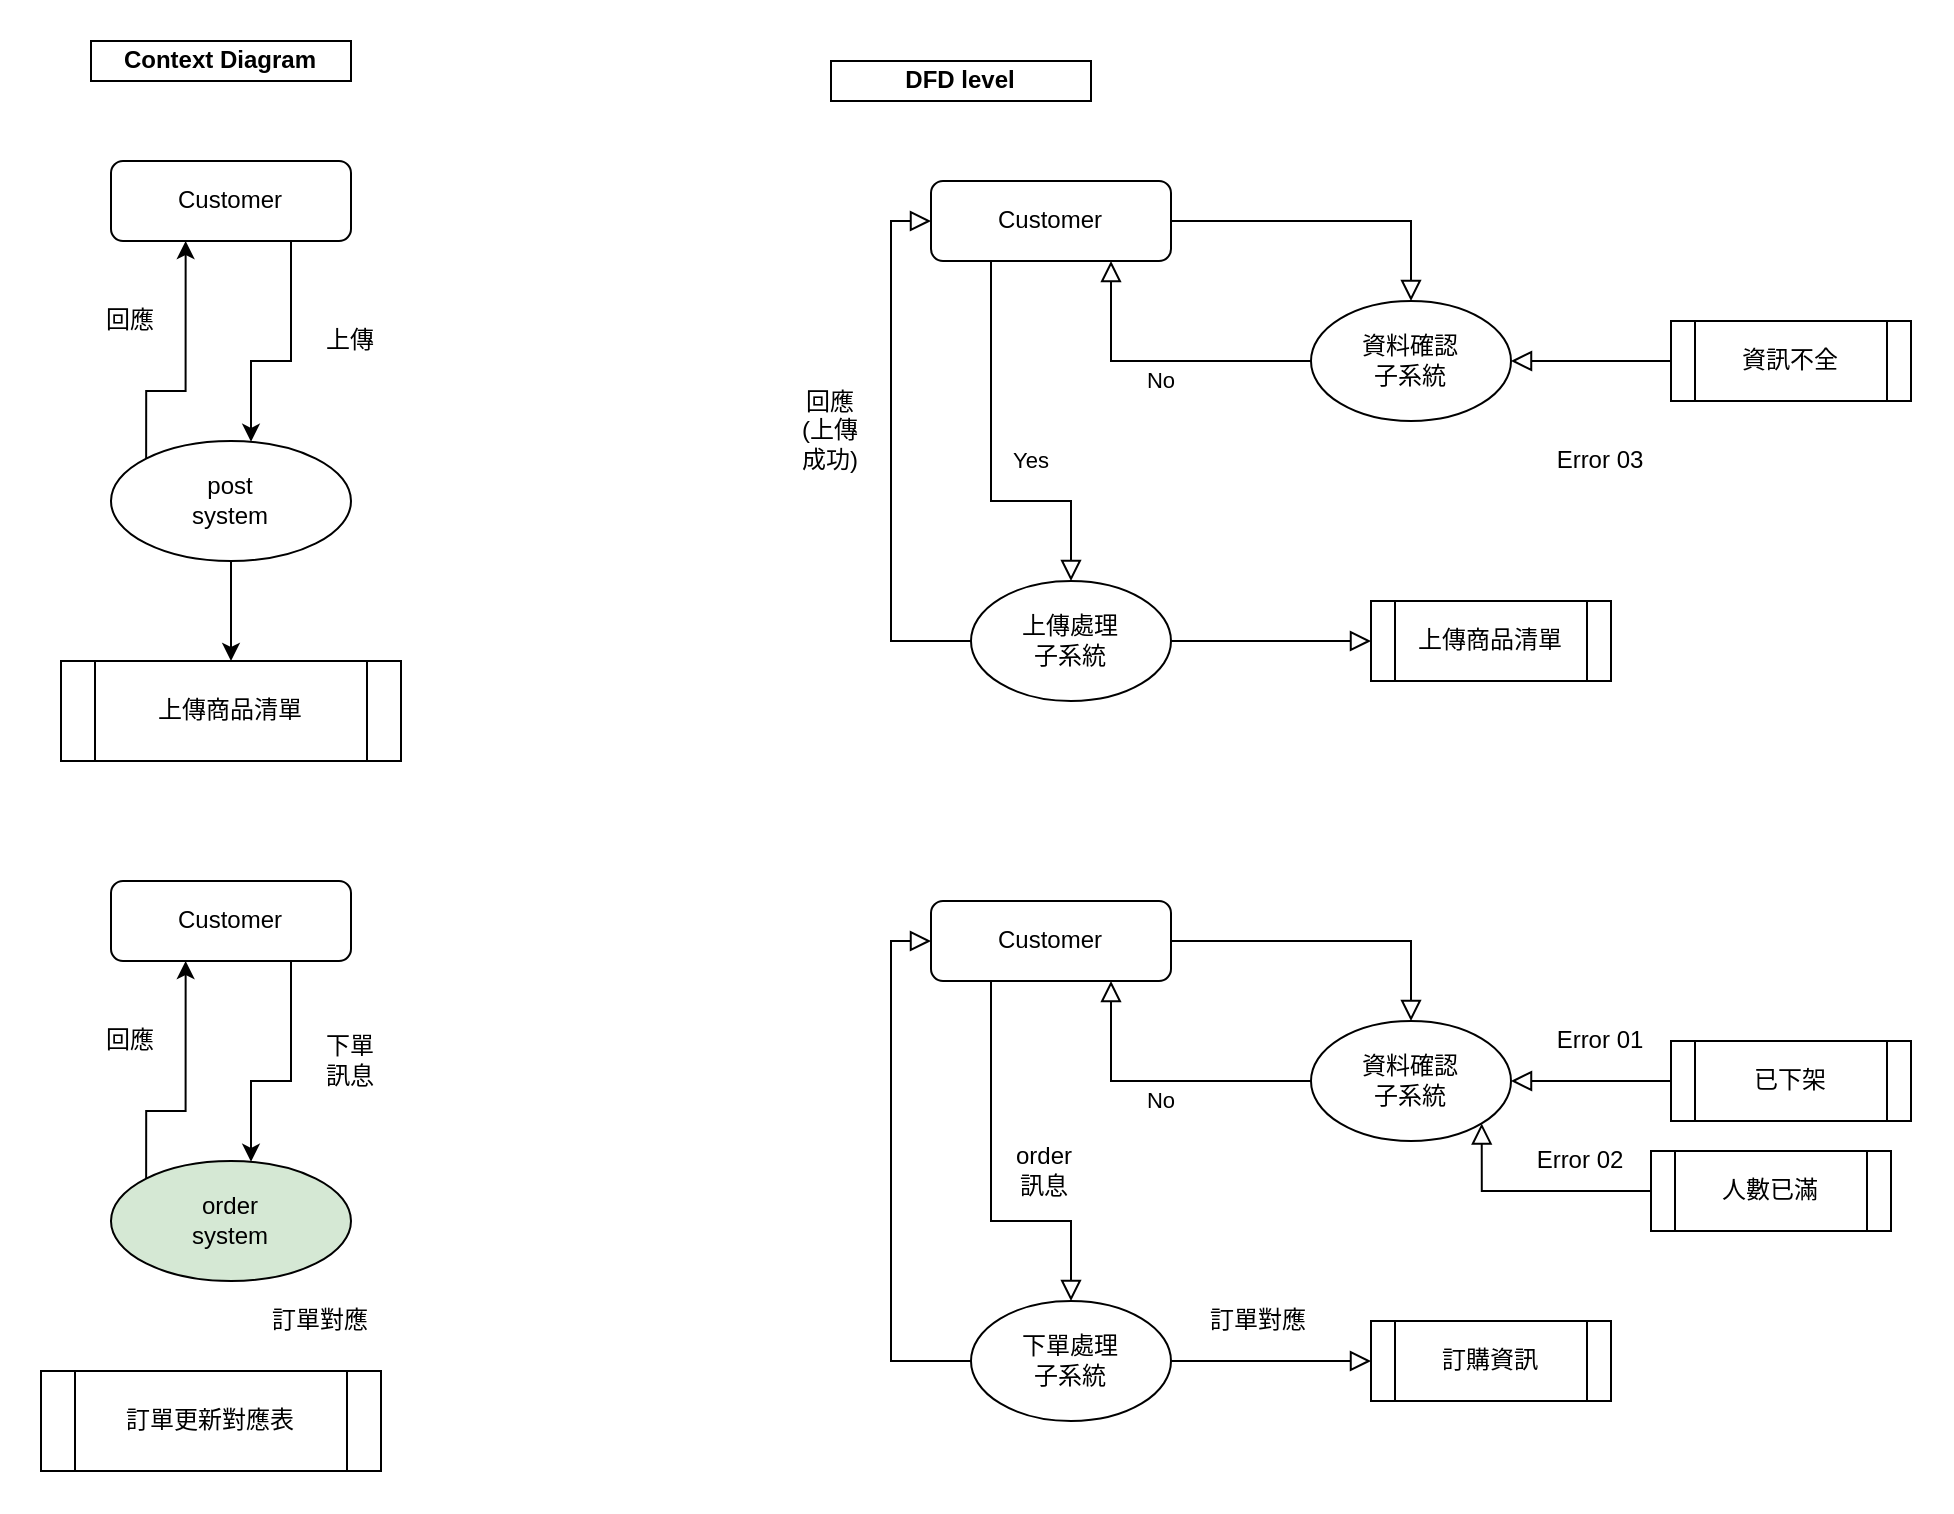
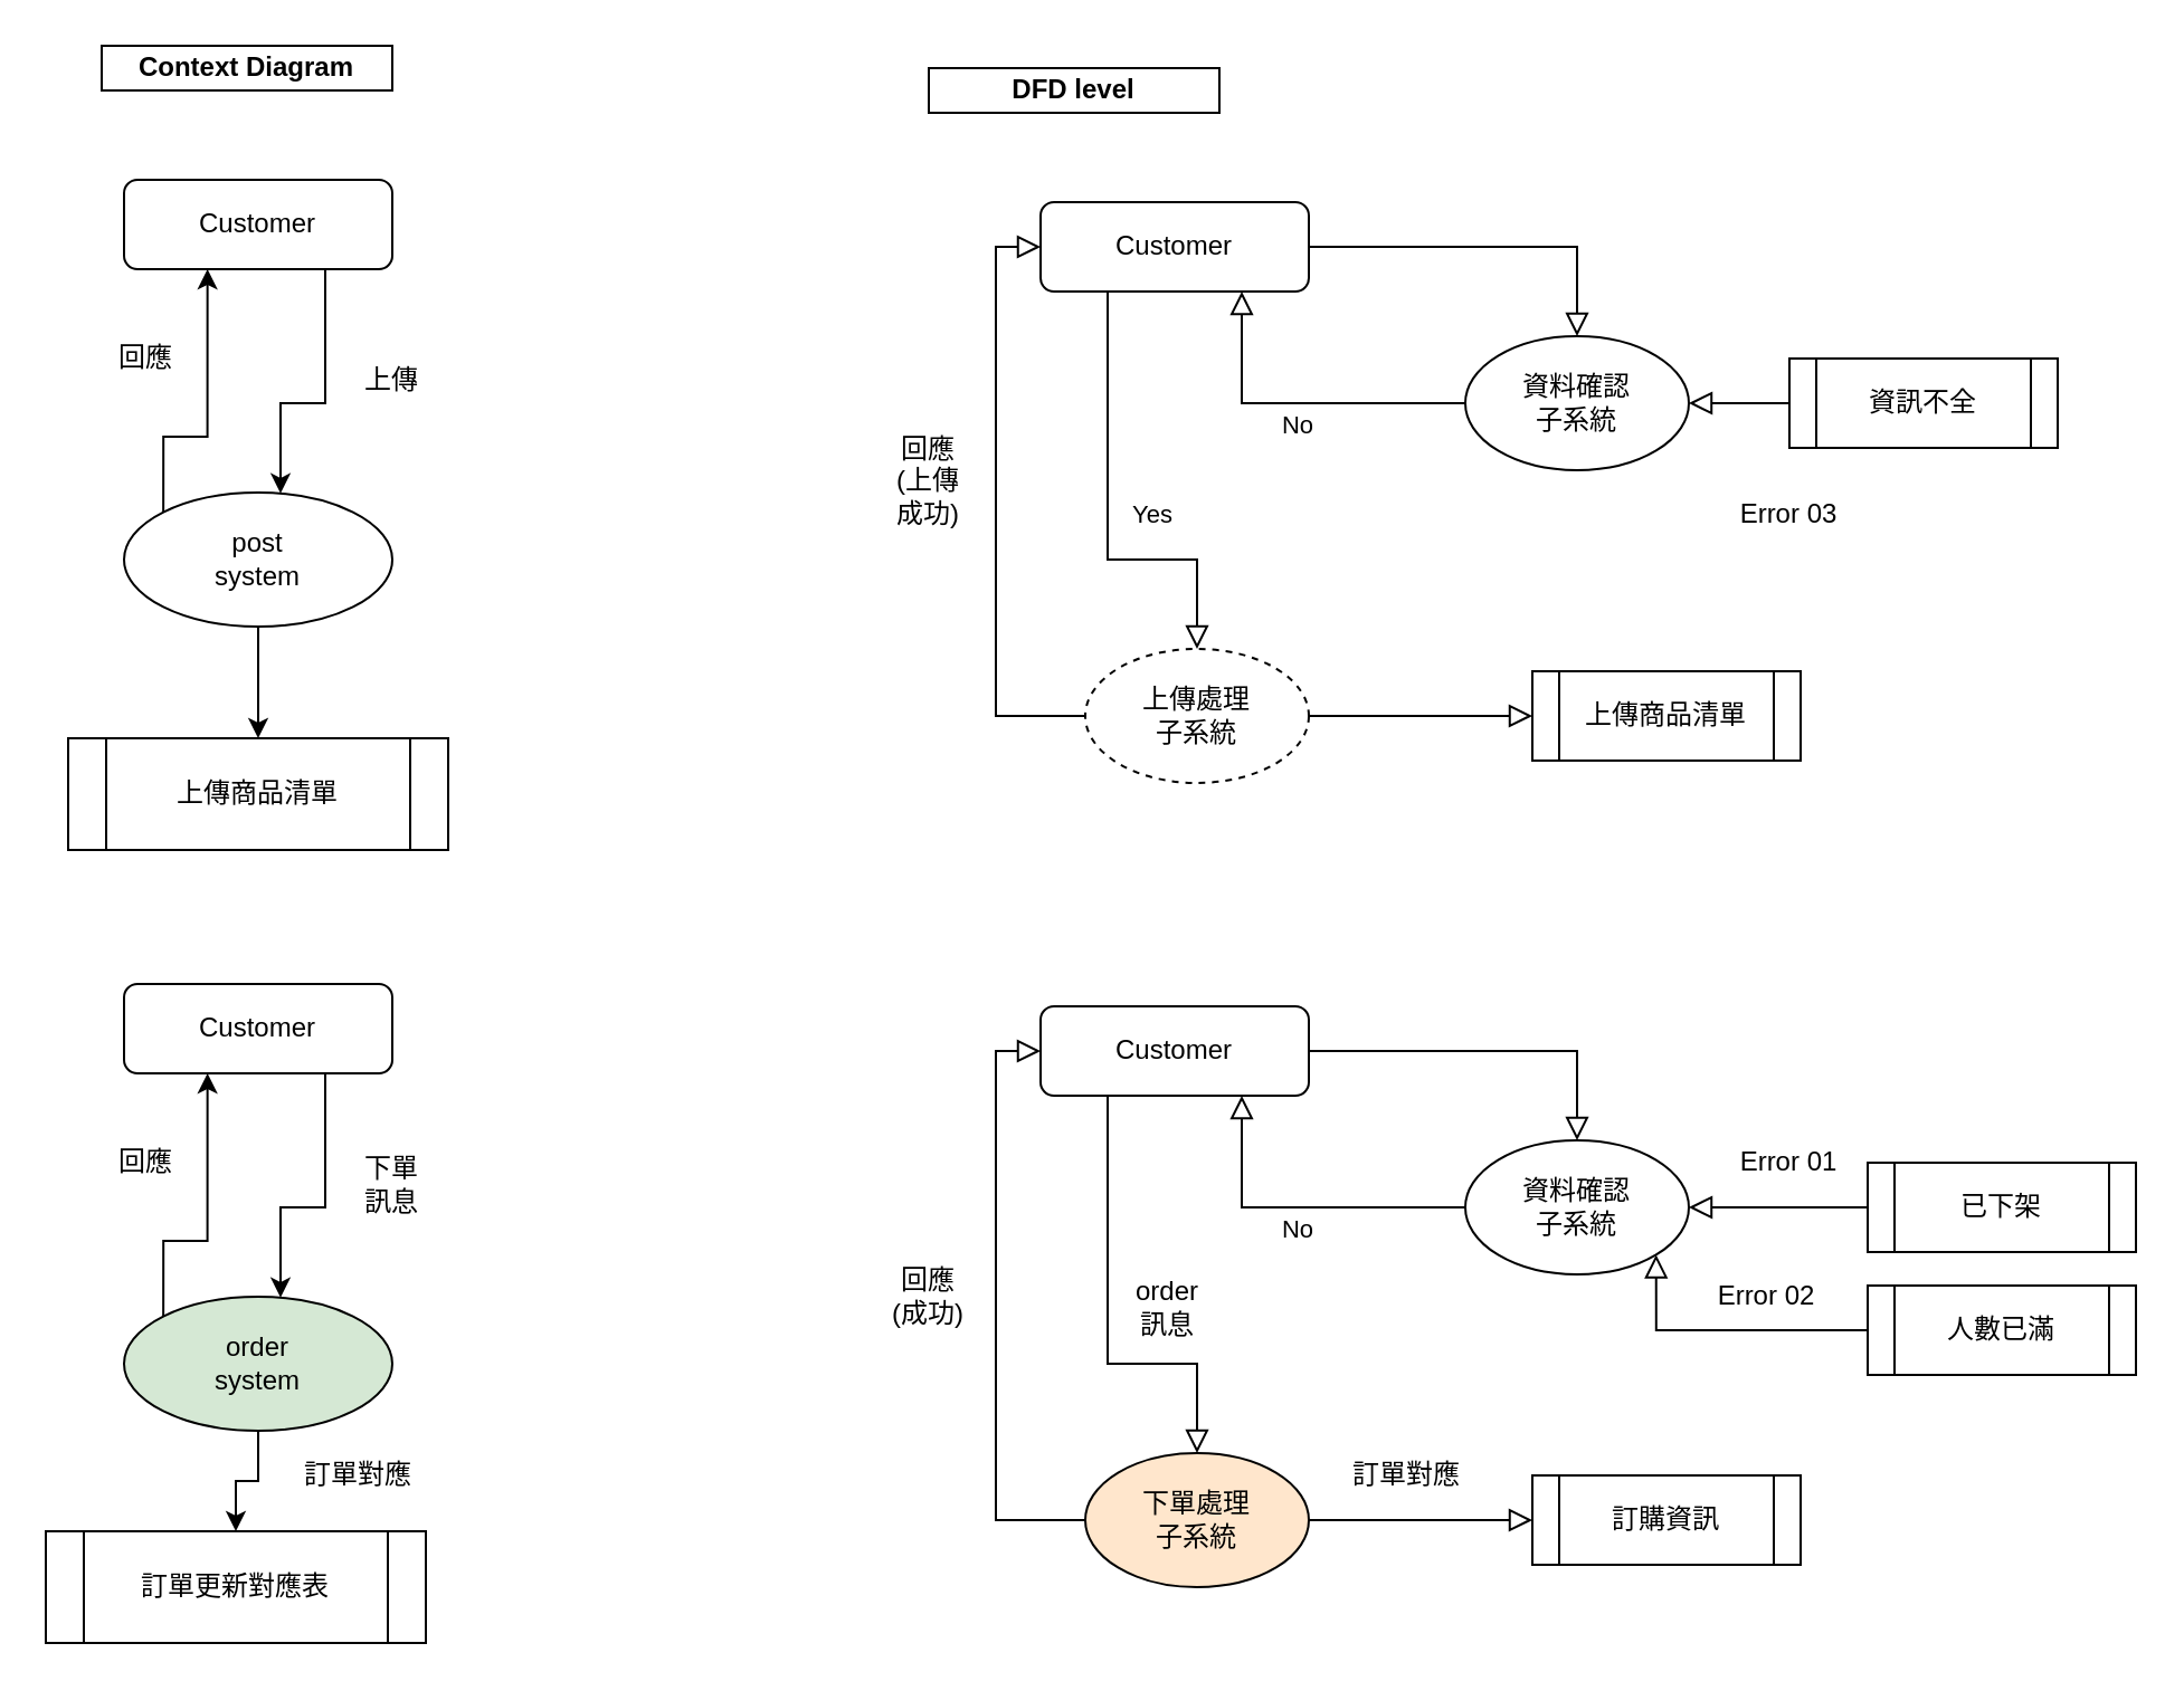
- <mxCell id="49" value="資訊不全" style="shape=process;whiteSpace=wrap;html=1;backgroundOutline=1;" vertex="1" parent="1"><mxGeometry x="835" y="160" width="120" height="40" as="geometry" /></mxCell>
+ <mxCell id="49" value="資訊不全" style="shape=process;whiteSpace=wrap;html=1;backgroundOutline=1;" vertex="1" parent="1"><mxGeometry x="800" y="160" width="120" height="40" as="geometry" /></mxCell>
- <mxCell id="8" value="上傳處理&lt;br&gt;子系統" style="ellipse;whiteSpace=wrap;html=1;" vertex="1" parent="1"><mxGeometry x="485" y="290" width="100" height="60" as="geometry" /></mxCell>
+ <mxCell id="8" value="上傳處理&lt;br&gt;子系統" style="ellipse;whiteSpace=wrap;html=1;dashed=1;" vertex="1" parent="1"><mxGeometry x="485" y="290" width="100" height="60" as="geometry" /></mxCell>
+ <mxCell id="38" value="回應&lt;br&gt;(成功)" style="text;html=1;strokeColor=none;fillColor=none;align=center;verticalAlign=middle;whiteSpace=wrap;rounded=0;" vertex="1" parent="1"><mxGeometry x="395" y="570" width="40" height="20" as="geometry" /></mxCell>
- <mxCell id="44" value="人數已滿" style="shape=process;whiteSpace=wrap;html=1;backgroundOutline=1;" vertex="1" parent="1"><mxGeometry x="825" y="575" width="120" height="40" as="geometry" /></mxCell>
+ <mxCell id="44" value="人數已滿" style="shape=process;whiteSpace=wrap;html=1;backgroundOutline=1;" vertex="1" parent="1"><mxGeometry x="835" y="575" width="120" height="40" as="geometry" /></mxCell>
+ <mxCell id="33" style="edgeStyle=orthogonalEdgeStyle;rounded=0;orthogonalLoop=1;jettySize=auto;html=1;entryX=0.5;entryY=0;entryDx=0;entryDy=0;exitX=0.5;exitY=1;exitDx=0;exitDy=0;" edge="1" parent="1" source="29" target="31"><mxGeometry relative="1" as="geometry"><mxPoint x="175" y="690" as="sourcePoint" /><mxPoint x="115" y="740" as="targetPoint" /><Array as="points" /></mxGeometry></mxCell>
- <mxCell id="24" value="下單處理&lt;br&gt;子系統" style="ellipse;whiteSpace=wrap;html=1;" vertex="1" parent="1"><mxGeometry x="485" y="650" width="100" height="60" as="geometry" /></mxCell>
+ <mxCell id="24" value="下單處理&lt;br&gt;子系統" style="ellipse;whiteSpace=wrap;html=1;fillColor=#ffe6cc;" vertex="1" parent="1"><mxGeometry x="485" y="650" width="100" height="60" as="geometry" /></mxCell>
